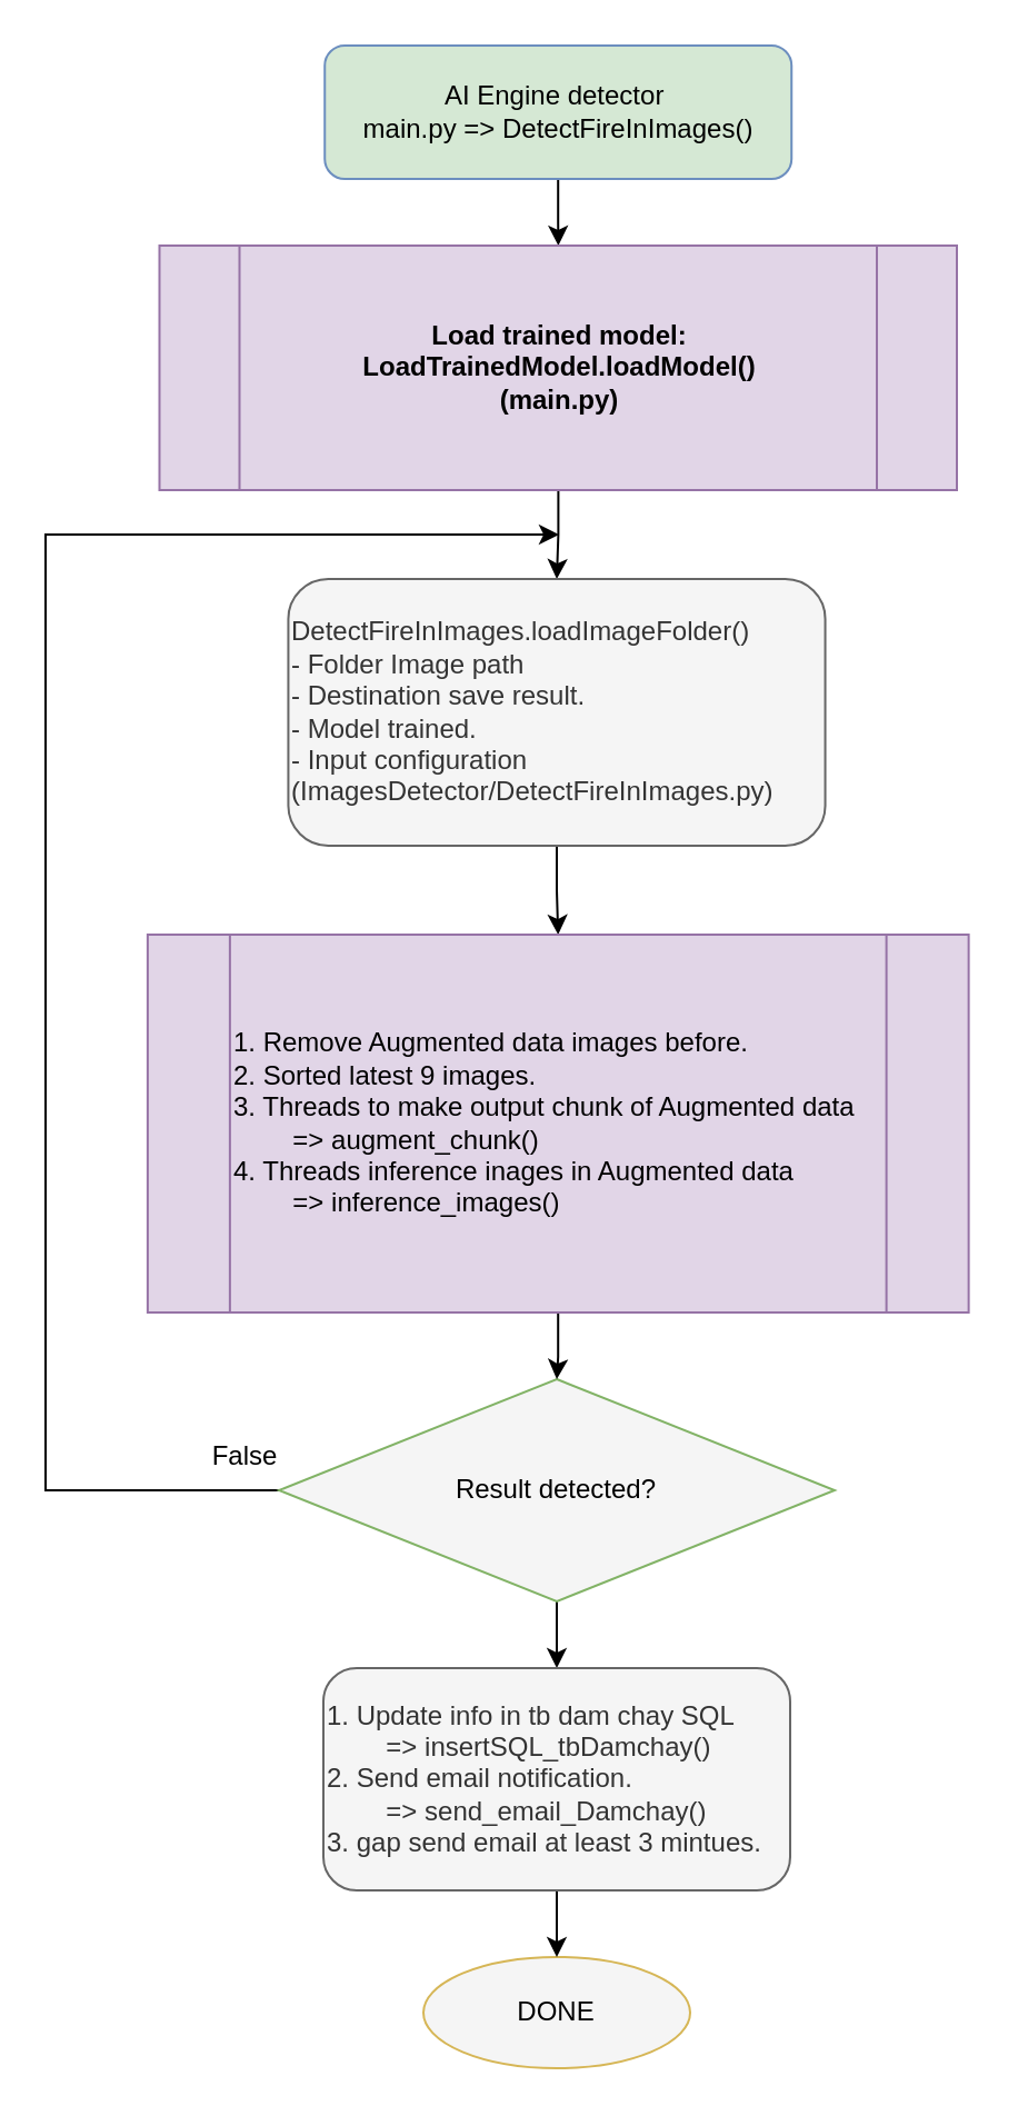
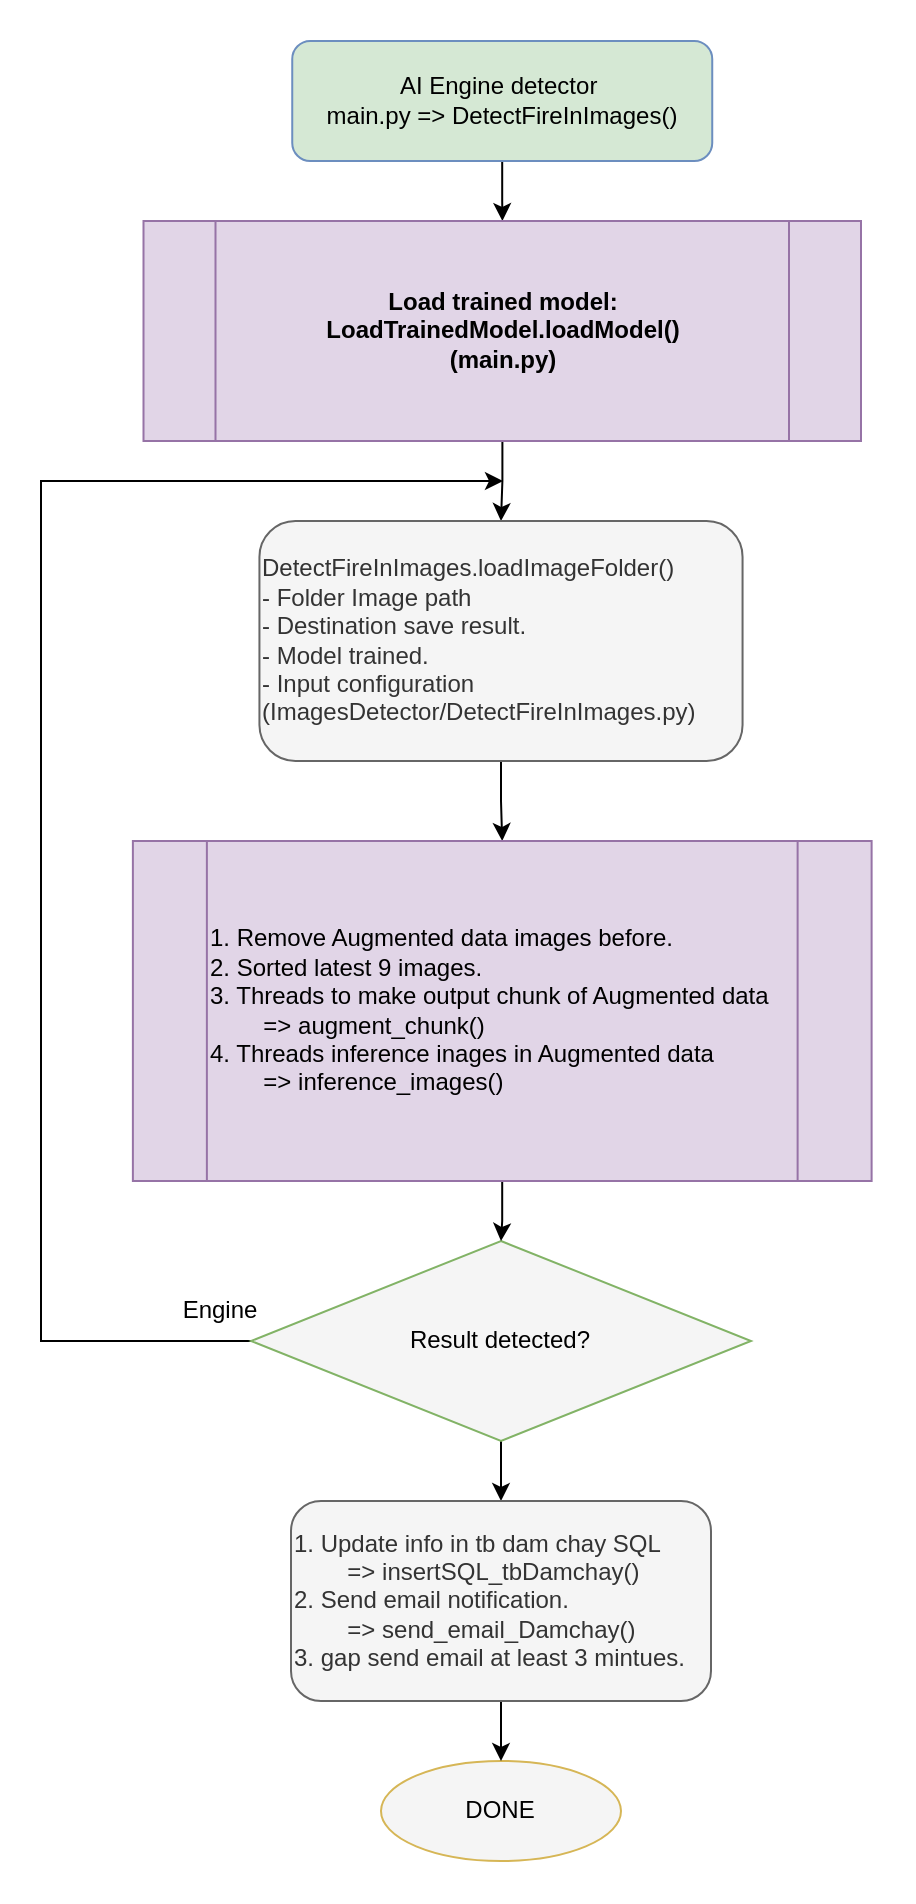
- <mxCell id="16" value="False" style="text;html=1;align=center;verticalAlign=middle;whiteSpace=wrap;rounded=0;" vertex="1" parent="1"><mxGeometry x="80" y="640" width="60" height="30" as="geometry" /></mxCell>
+ <mxCell id="16" value="Engine" style="text;html=1;align=center;verticalAlign=middle;whiteSpace=wrap;rounded=0;" vertex="1" parent="1"><mxGeometry x="80" y="640" width="60" height="30" as="geometry" /></mxCell>
